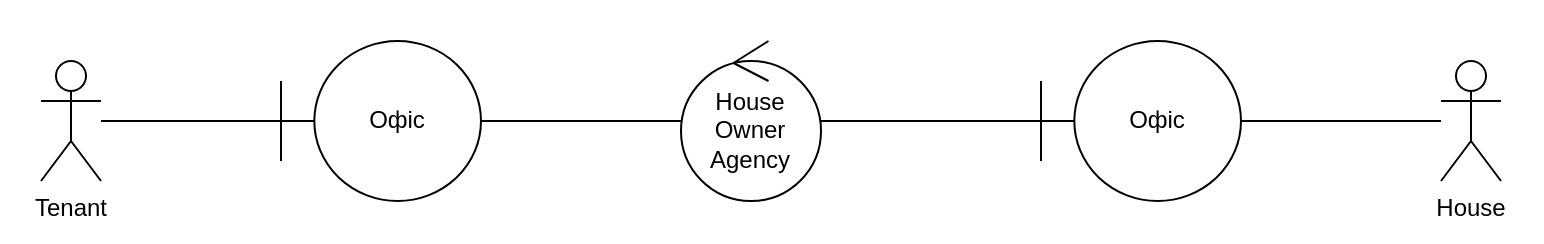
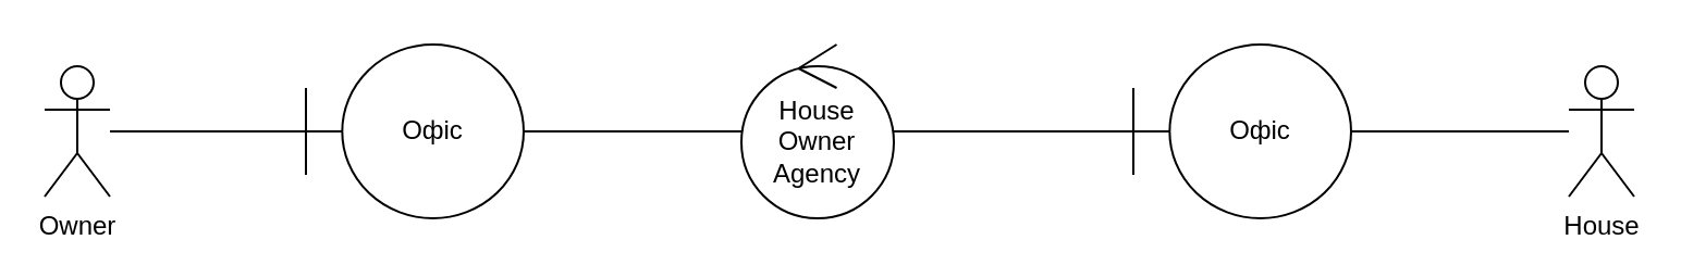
- <mxCell id="7" value="Tenant" style="shape=umlActor;verticalLabelPosition=bottom;verticalAlign=top;html=1;" vertex="1" parent="1"><mxGeometry x="20" y="30" width="30" height="60" as="geometry" /></mxCell>
+ <mxCell id="7" value="Owner" style="shape=umlActor;verticalLabelPosition=bottom;verticalAlign=top;html=1;" vertex="1" parent="1"><mxGeometry x="20" y="30" width="30" height="60" as="geometry" /></mxCell>
